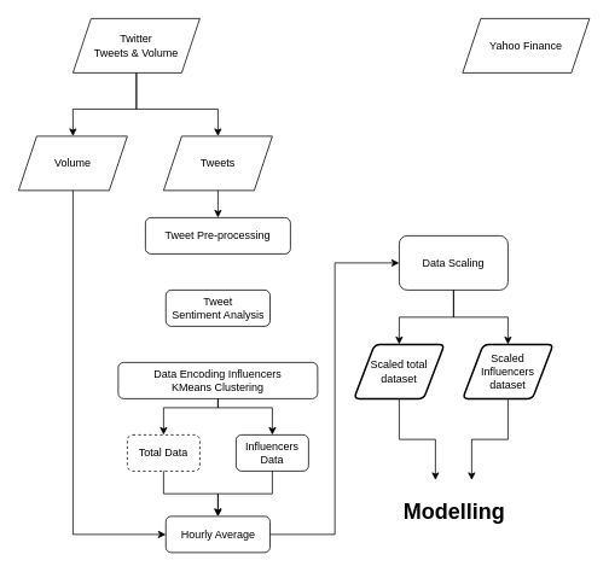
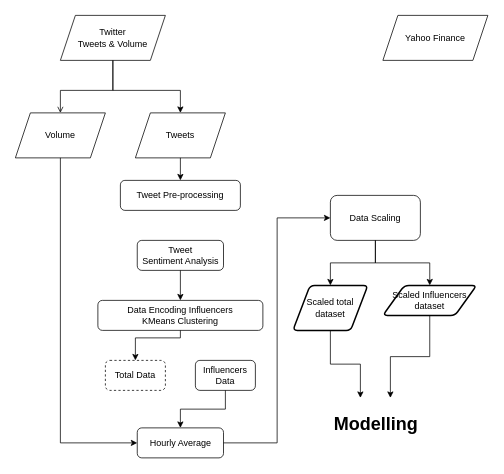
- <mxCell id="6" value="" style="edgeStyle=elbowEdgeStyle;elbow=vertical;endArrow=classic;html=1;rounded=0;exitX=0.5;exitY=1;exitDx=0;exitDy=0;entryX=0.5;entryY=0;entryDx=0;entryDy=0;" edge="1" parent="1" source="2" target="9"><mxGeometry width="50" height="50" relative="1" as="geometry"><mxPoint x="370" y="-160" as="sourcePoint" /><mxPoint x="70" y="120" as="targetPoint" /><Array as="points"><mxPoint x="120" y="120" /></Array></mxGeometry></mxCell>
+ <mxCell id="6" value="" style="edgeStyle=elbowEdgeStyle;elbow=vertical;endArrow=open;html=1;rounded=0;exitX=0.5;exitY=1;exitDx=0;exitDy=0;entryX=0.5;entryY=0;entryDx=0;entryDy=0;" edge="1" parent="1" source="2" target="9"><mxGeometry width="50" height="50" relative="1" as="geometry"><mxPoint x="370" y="-160" as="sourcePoint" /><mxPoint x="70" y="120" as="targetPoint" /><Array as="points"><mxPoint x="120" y="120" /></Array></mxGeometry></mxCell>
+ <mxCell id="14" value="" style="endArrow=classic;html=1;rounded=0;exitX=0.5;exitY=1;exitDx=0;exitDy=0;entryX=0.5;entryY=0;entryDx=0;entryDy=0;" edge="1" parent="1" source="4" target="13"><mxGeometry width="50" height="50" relative="1" as="geometry"><mxPoint x="340" y="130" as="sourcePoint" /><mxPoint x="390" y="80" as="targetPoint" /></mxGeometry></mxCell>
- <mxCell id="24" value="Scaled Influencers dataset" style="shape=parallelogram;html=1;strokeWidth=2;perimeter=parallelogramPerimeter;whiteSpace=wrap;rounded=1;arcSize=12;size=0.23;" vertex="1" parent="1"><mxGeometry x="510" y="380" width="100" height="60" as="geometry" /></mxCell>
+ <mxCell id="24" value="Scaled Influencers dataset" style="shape=parallelogram;html=1;strokeWidth=2;perimeter=parallelogramPerimeter;whiteSpace=wrap;rounded=1;arcSize=12;size=0.23;" vertex="1" parent="1"><mxGeometry x="510" y="380" width="125" height="40" as="geometry" /></mxCell>
- <mxCell id="20" value="" style="edgeStyle=elbowEdgeStyle;elbow=vertical;endArrow=classic;html=1;rounded=0;exitX=0.5;exitY=1;exitDx=0;exitDy=0;entryX=0.5;entryY=0;entryDx=0;entryDy=0;" edge="1" parent="1" source="13" target="18"><mxGeometry width="50" height="50" relative="1" as="geometry"><mxPoint x="340" y="350" as="sourcePoint" /><mxPoint x="390" y="300" as="targetPoint" /><Array as="points"><mxPoint x="270" y="450" /></Array></mxGeometry></mxCell>
- <mxCell id="21" value="" style="edgeStyle=elbowEdgeStyle;elbow=vertical;endArrow=classic;html=1;rounded=0;exitX=0.5;exitY=1;exitDx=0;exitDy=0;entryX=0.5;entryY=0;entryDx=0;entryDy=0;" edge="1" parent="1" source="17" target="5"><mxGeometry width="50" height="50" relative="1" as="geometry"><mxPoint x="340" y="340" as="sourcePoint" /><mxPoint x="390" y="290" as="targetPoint" /></mxGeometry></mxCell>
